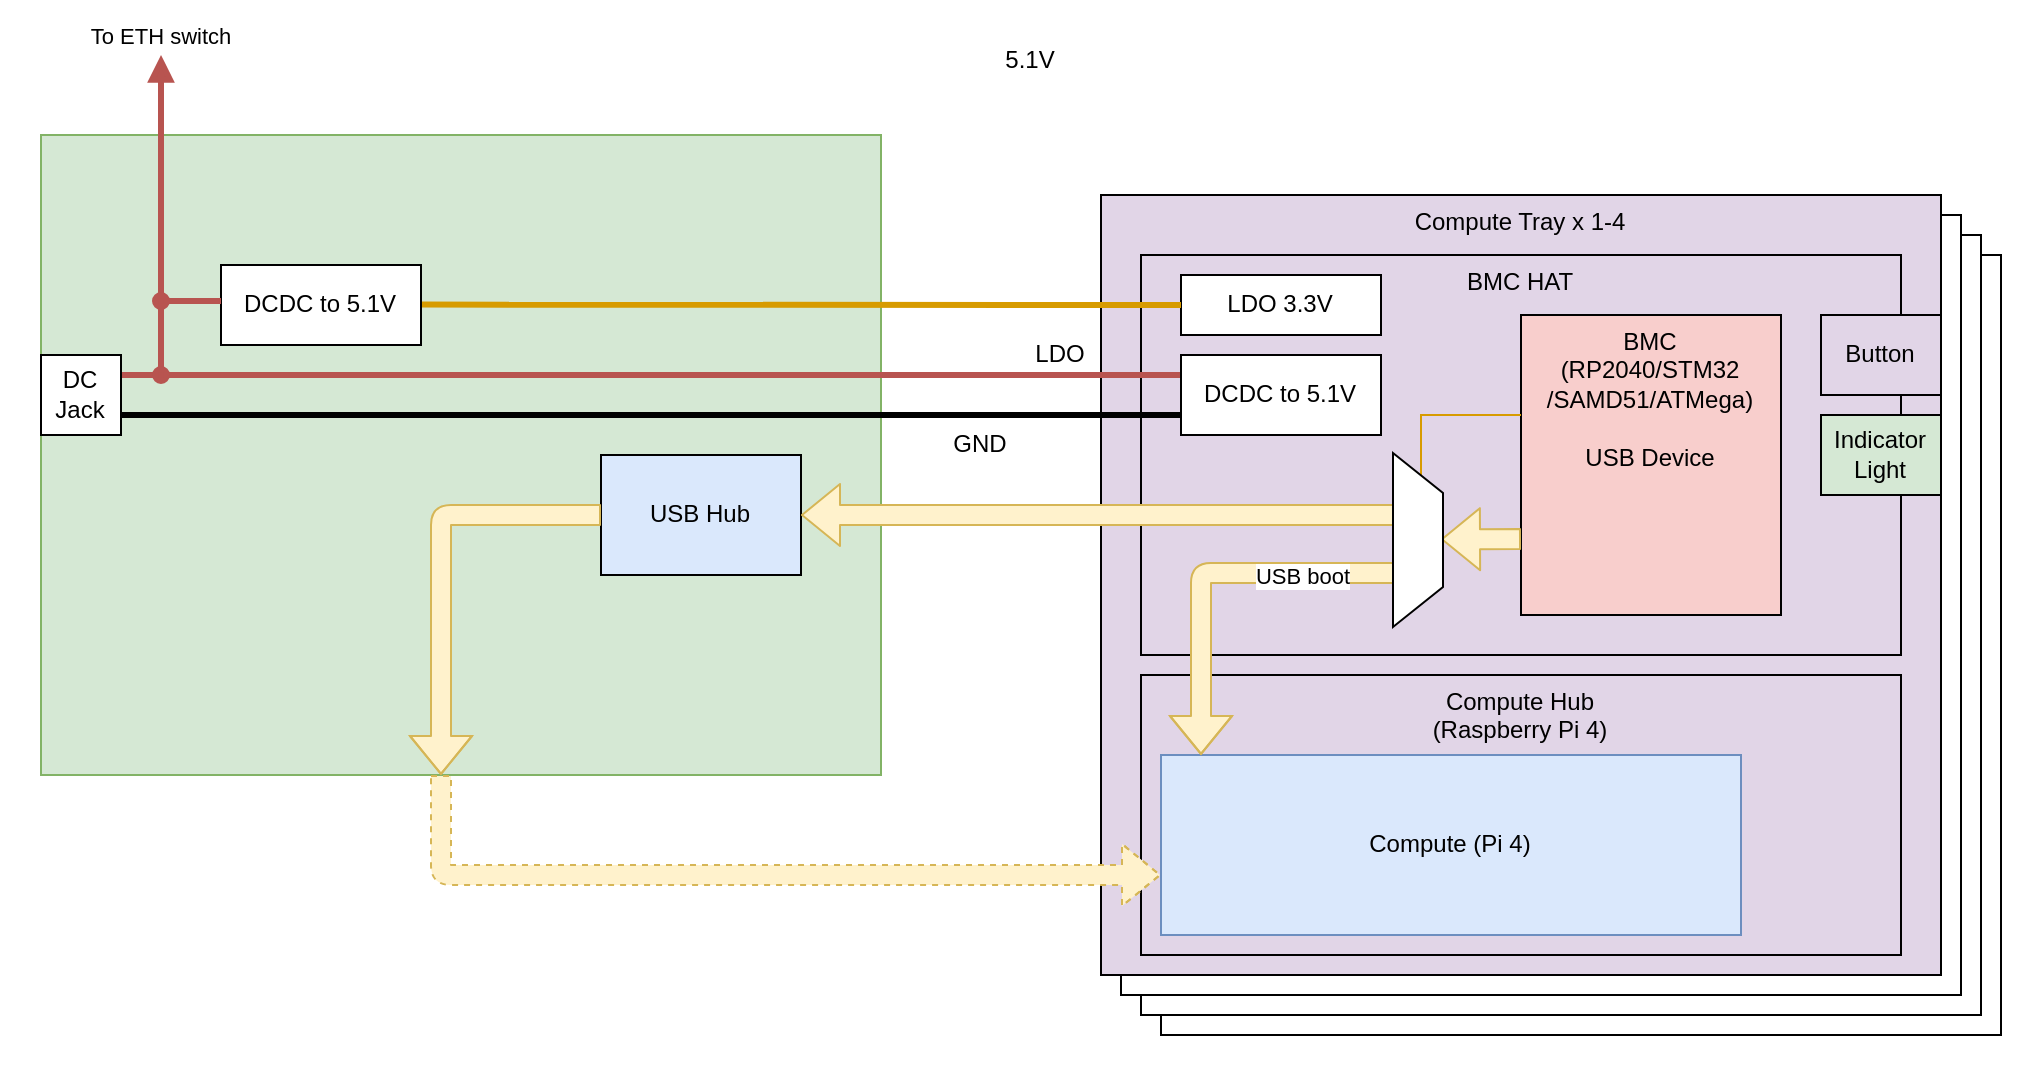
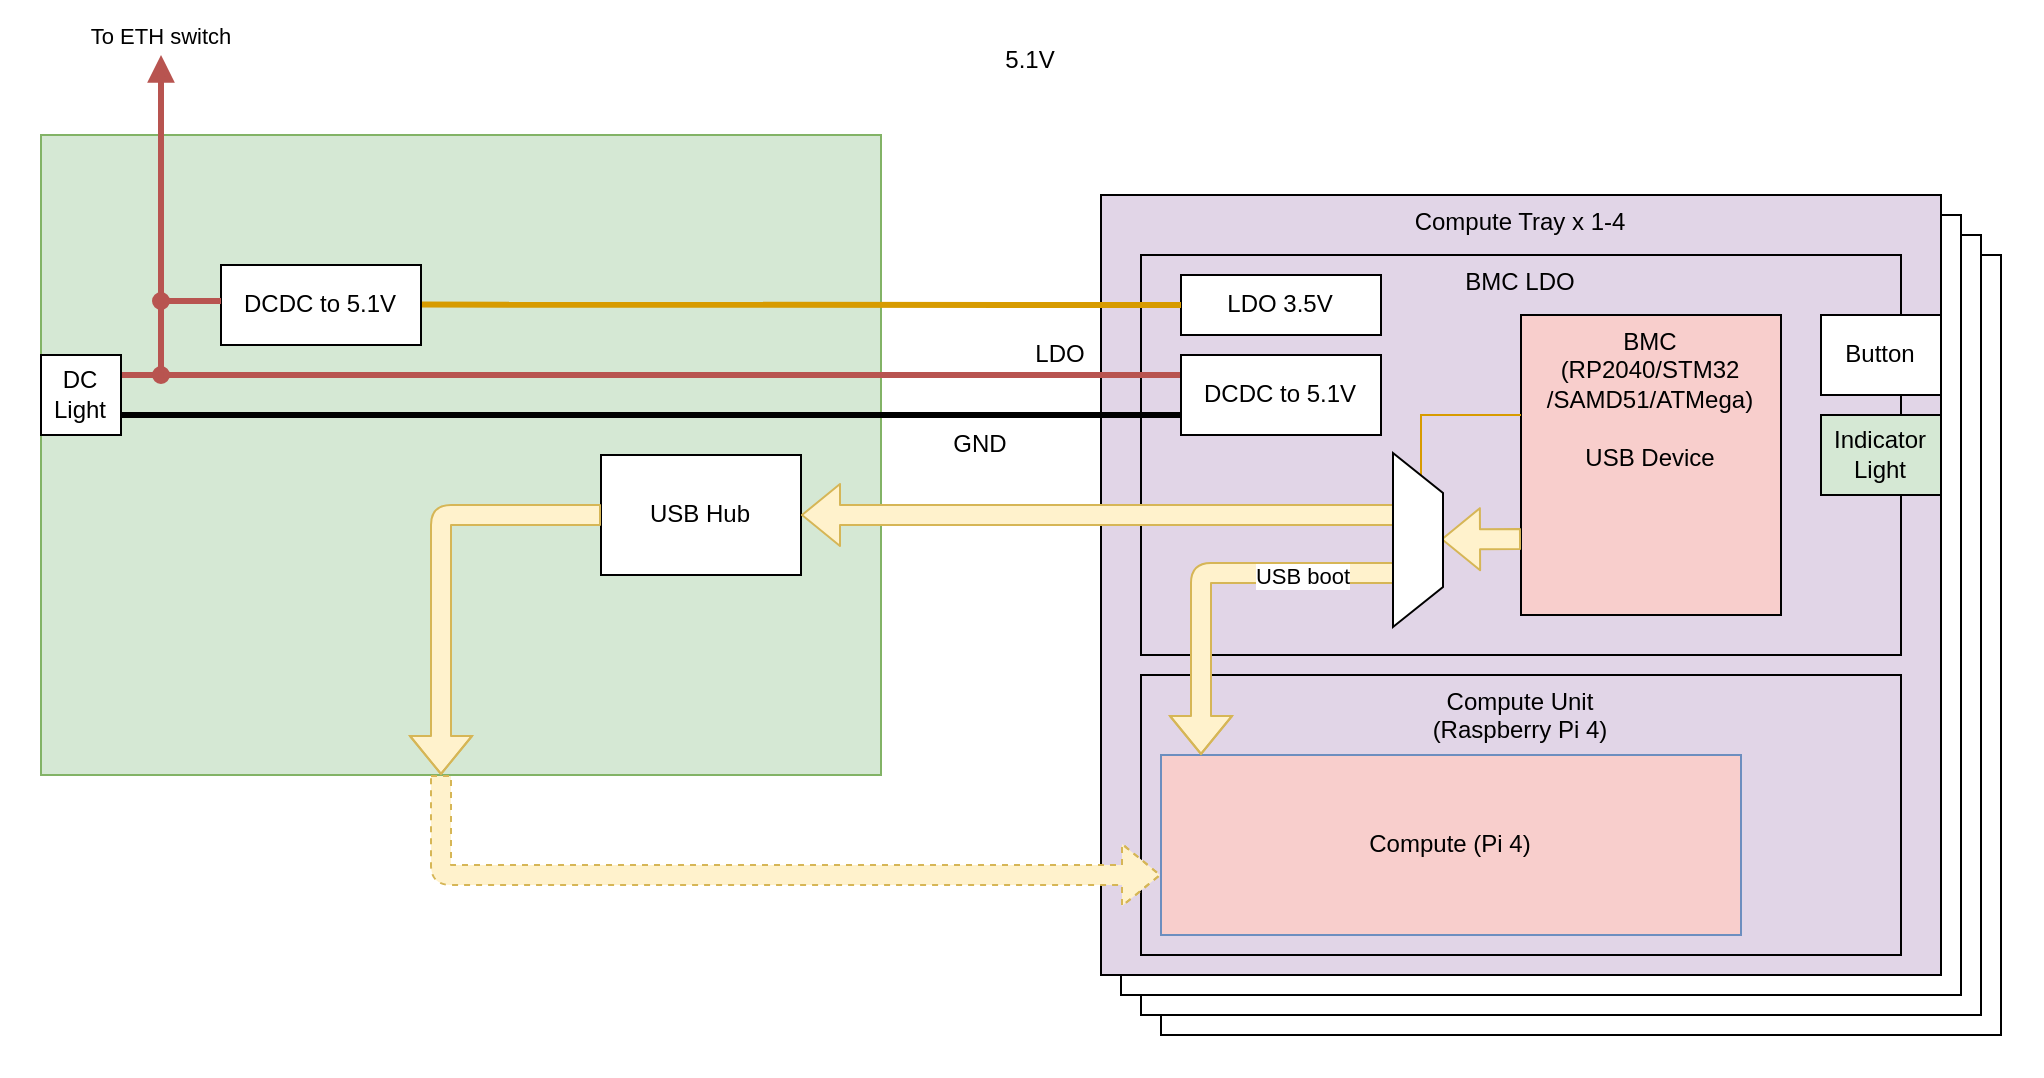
- <mxCell id="7" value="BMC HAT" style="rounded=0;whiteSpace=wrap;html=1;align=center;verticalAlign=top;fillColor=none;" parent="1" vertex="1"><mxGeometry x="570" y="127" width="380" height="200" as="geometry" /></mxCell>
+ <mxCell id="7" value="BMC LDO" style="rounded=0;whiteSpace=wrap;html=1;align=center;verticalAlign=top;fillColor=none;" parent="1" vertex="1"><mxGeometry x="570" y="127" width="380" height="200" as="geometry" /></mxCell>
- <mxCell id="12" value="LDO 3.3V" style="rounded=0;whiteSpace=wrap;html=1;align=center;verticalAlign=middle;" parent="1" vertex="1"><mxGeometry x="590" y="137" width="100" height="30" as="geometry" /></mxCell>
+ <mxCell id="12" value="LDO 3.5V" style="rounded=0;whiteSpace=wrap;html=1;align=center;verticalAlign=middle;" parent="1" vertex="1"><mxGeometry x="590" y="137" width="100" height="30" as="geometry" /></mxCell>
- <mxCell id="23" value="Button" style="rounded=0;whiteSpace=wrap;html=1;strokeColor=#000000;fillColor=#e1d5e7;align=center;verticalAlign=middle;" parent="1" vertex="1"><mxGeometry x="910" y="157" width="60" height="40" as="geometry" /></mxCell>
+ <mxCell id="23" value="Button" style="rounded=0;whiteSpace=wrap;html=1;strokeColor=#000000;fillColor=#ffffff;align=center;verticalAlign=middle;" parent="1" vertex="1"><mxGeometry x="910" y="157" width="60" height="40" as="geometry" /></mxCell>
- <mxCell id="26" value="DC&lt;br&gt;Jack" style="rounded=0;whiteSpace=wrap;html=1;strokeColor=#000000;fillColor=#ffffff;align=center;verticalAlign=middle;" parent="1" vertex="1"><mxGeometry x="20" y="177" width="40" height="40" as="geometry" /></mxCell>
+ <mxCell id="26" value="DC&lt;br&gt;Light" style="rounded=0;whiteSpace=wrap;html=1;strokeColor=#000000;fillColor=#ffffff;align=center;verticalAlign=middle;" parent="1" vertex="1"><mxGeometry x="20" y="177" width="40" height="40" as="geometry" /></mxCell>
- <mxCell id="18" value="USB Hub" style="rounded=0;whiteSpace=wrap;html=1;strokeColor=#000000;fillColor=#dae8fc;align=center;verticalAlign=middle;" parent="1" vertex="1"><mxGeometry x="300" y="227" width="100" height="60" as="geometry" /></mxCell>
+ <mxCell id="18" value="USB Hub" style="rounded=0;whiteSpace=wrap;html=1;strokeColor=#000000;fillColor=#ffffff;align=center;verticalAlign=middle;" parent="1" vertex="1"><mxGeometry x="300" y="227" width="100" height="60" as="geometry" /></mxCell>
- <mxCell id="15" value="Compute Hub&lt;br&gt;(Raspberry Pi 4)" style="rounded=0;whiteSpace=wrap;html=1;align=center;verticalAlign=top;fillColor=none;" parent="1" vertex="1"><mxGeometry x="570" y="337" width="380" height="140" as="geometry" /></mxCell>
+ <mxCell id="15" value="Compute Unit&lt;br&gt;(Raspberry Pi 4)" style="rounded=0;whiteSpace=wrap;html=1;align=center;verticalAlign=top;fillColor=none;" parent="1" vertex="1"><mxGeometry x="570" y="337" width="380" height="140" as="geometry" /></mxCell>
- <mxCell id="25" value="Compute (Pi 4)" style="rounded=0;whiteSpace=wrap;html=1;strokeColor=#6c8ebf;fillColor=#dae8fc;align=center;verticalAlign=middle;" parent="1" vertex="1"><mxGeometry x="580" y="377" width="290" height="90" as="geometry" /></mxCell>
+ <mxCell id="25" value="Compute (Pi 4)" style="rounded=0;whiteSpace=wrap;html=1;strokeColor=#6c8ebf;fillColor=#f8cecc;align=center;verticalAlign=middle;" parent="1" vertex="1"><mxGeometry x="580" y="377" width="290" height="90" as="geometry" /></mxCell>
